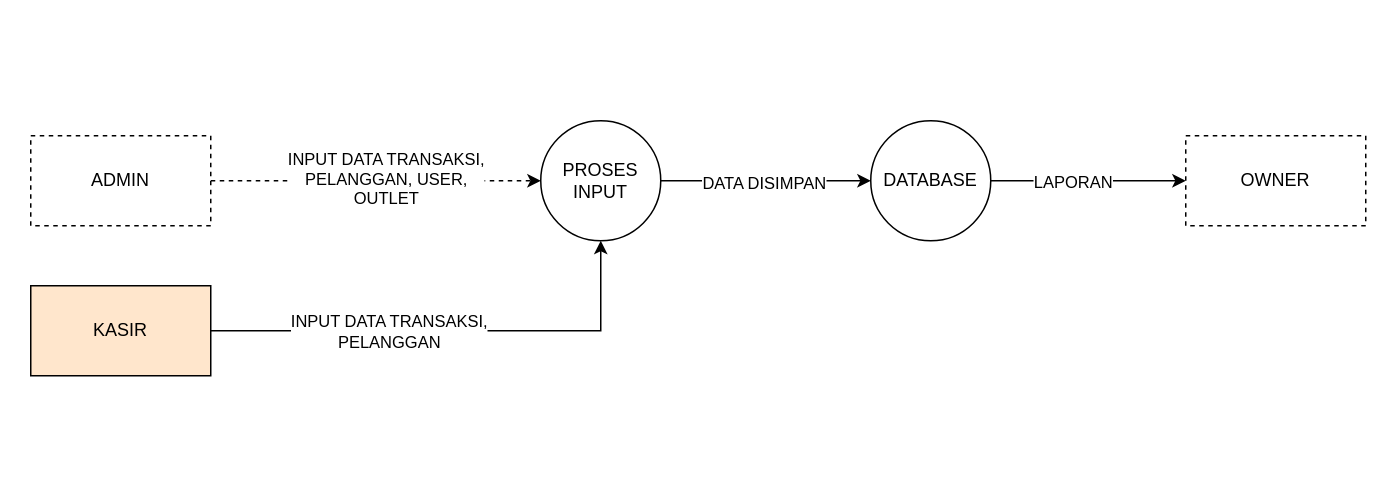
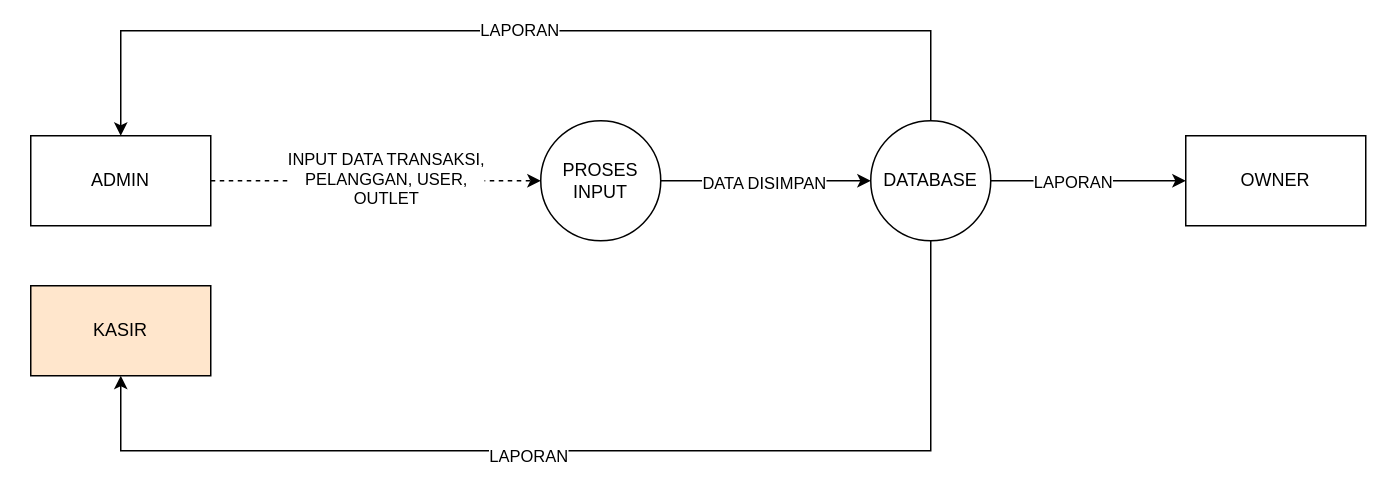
+ <mxCell id="11" style="edgeStyle=orthogonalEdgeStyle;rounded=0;orthogonalLoop=1;jettySize=auto;html=1;" edge="1" parent="1" source="17" target="4"><mxGeometry relative="1" as="geometry"><Array as="points"><mxPoint x="620" y="20" /><mxPoint x="80" y="20" /></Array></mxGeometry></mxCell>
+ <mxCell id="12" value="LAPORAN" style="edgeLabel;html=1;align=center;verticalAlign=middle;resizable=0;points=[];" vertex="1" connectable="0" parent="11"><mxGeometry y="-1" relative="1" as="geometry"><mxPoint as="offset" /></mxGeometry></mxCell>
- <mxCell id="4" value="ADMIN" style="rounded=0;whiteSpace=wrap;html=1;dashed=1;" vertex="1" parent="1"><mxGeometry x="20" y="90" width="120" height="60" as="geometry" /></mxCell>
+ <mxCell id="4" value="ADMIN" style="rounded=0;whiteSpace=wrap;html=1;" vertex="1" parent="1"><mxGeometry x="20" y="90" width="120" height="60" as="geometry" /></mxCell>
- <mxCell id="18" value="OWNER" style="rounded=0;whiteSpace=wrap;html=1;dashed=1;" vertex="1" parent="1"><mxGeometry x="790" y="90" width="120" height="60" as="geometry" /></mxCell>
+ <mxCell id="18" value="OWNER" style="rounded=0;whiteSpace=wrap;html=1;" vertex="1" parent="1"><mxGeometry x="790" y="90" width="120" height="60" as="geometry" /></mxCell>
- <mxCell id="8" style="edgeStyle=orthogonalEdgeStyle;rounded=0;orthogonalLoop=1;jettySize=auto;html=1;entryX=0.5;entryY=1;entryDx=0;entryDy=0;" edge="1" parent="1" source="10" target="7"><mxGeometry relative="1" as="geometry" /></mxCell>
- <mxCell id="9" value="INPUT DATA TRANSAKSI,&lt;div&gt;PELANGGAN&lt;/div&gt;" style="edgeLabel;html=1;align=center;verticalAlign=middle;resizable=0;points=[];" vertex="1" connectable="0" parent="8"><mxGeometry x="-0.263" relative="1" as="geometry"><mxPoint as="offset" /></mxGeometry></mxCell>
+ <mxCell id="13" style="edgeStyle=orthogonalEdgeStyle;rounded=0;orthogonalLoop=1;jettySize=auto;html=1;entryX=0.5;entryY=1;entryDx=0;entryDy=0;" edge="1" parent="1" source="17" target="10"><mxGeometry relative="1" as="geometry"><Array as="points"><mxPoint x="620" y="300" /><mxPoint x="80" y="300" /></Array></mxGeometry></mxCell>
+ <mxCell id="14" value="LAPORAN" style="edgeLabel;html=1;align=center;verticalAlign=middle;resizable=0;points=[];" vertex="1" connectable="0" parent="13"><mxGeometry x="0.12" y="3" relative="1" as="geometry"><mxPoint as="offset" /></mxGeometry></mxCell>
